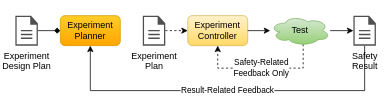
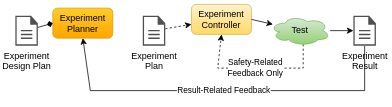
- <mxCell id="3" value="Experiment&lt;br&gt;Planner" style="rounded=1;whiteSpace=wrap;html=1;fillColor=#ffcd28;gradientColor=#ffa500;strokeColor=#d79b00;" parent="1" vertex="1"><mxGeometry x="80" y="20" width="80" height="40" as="geometry" /></mxCell>
+ <mxCell id="3" value="Experiment&lt;br&gt;Planner" style="rounded=1;whiteSpace=wrap;html=1;fillColor=#ffcd28;gradientColor=#ffa500;strokeColor=#d79b00;" parent="1" vertex="1"><mxGeometry x="70" y="10" width="80" height="40" as="geometry" /></mxCell>
- <mxCell id="6" value="Experiment&lt;br&gt;Controller" style="rounded=1;whiteSpace=wrap;html=1;fillColor=#fff2cc;gradientColor=#ffd966;strokeColor=#d6b656;" parent="1" vertex="1"><mxGeometry x="250" y="20" width="80" height="40" as="geometry" /></mxCell>
+ <mxCell id="6" value="Experiment&lt;br&gt;Controller" style="rounded=1;whiteSpace=wrap;html=1;fillColor=#fff2cc;gradientColor=#ffd966;strokeColor=#d6b656;" parent="1" vertex="1"><mxGeometry x="255" y="5" width="80" height="40" as="geometry" /></mxCell>
- <mxCell id="12" value="Safety&lt;br&gt;Result" style="sketch=0;pointerEvents=1;shadow=0;dashed=0;html=1;strokeColor=none;fillColor=#505050;labelPosition=center;verticalLabelPosition=bottom;verticalAlign=top;outlineConnect=0;align=center;shape=mxgraph.office.concepts.document;" parent="1" vertex="1"><mxGeometry x="471" y="20" width="30" height="40" as="geometry" /></mxCell>
+ <mxCell id="12" value="Experiment&lt;br&gt;Result" style="sketch=0;pointerEvents=1;shadow=0;dashed=0;html=1;strokeColor=none;fillColor=#505050;labelPosition=center;verticalLabelPosition=bottom;verticalAlign=top;outlineConnect=0;align=center;shape=mxgraph.office.concepts.document;" parent="1" vertex="1"><mxGeometry x="471" y="20" width="30" height="40" as="geometry" /></mxCell>
